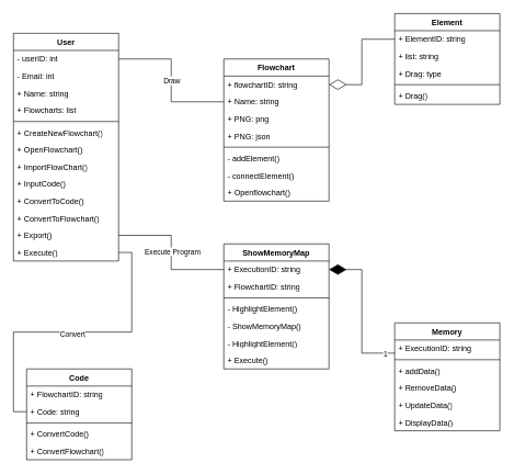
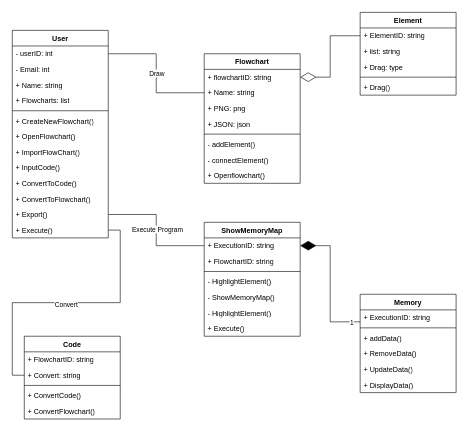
- <mxCell id="41" value="+ PNG: json" style="text;strokeColor=none;fillColor=none;align=left;verticalAlign=top;spacingLeft=4;spacingRight=4;overflow=hidden;rotatable=0;points=[[0,0.5],[1,0.5]];portConstraint=eastwest;whiteSpace=wrap;html=1;" vertex="1" parent="37"><mxGeometry y="104" width="160" height="26" as="geometry" /></mxCell>
+ <mxCell id="41" value="+ JSON: json" style="text;strokeColor=none;fillColor=none;align=left;verticalAlign=top;spacingLeft=4;spacingRight=4;overflow=hidden;rotatable=0;points=[[0,0.5],[1,0.5]];portConstraint=eastwest;whiteSpace=wrap;html=1;" vertex="1" parent="37"><mxGeometry y="104" width="160" height="26" as="geometry" /></mxCell>
- <mxCell id="55" value="+ Code: string" style="text;strokeColor=none;fillColor=none;align=left;verticalAlign=top;spacingLeft=4;spacingRight=4;overflow=hidden;rotatable=0;points=[[0,0.5],[1,0.5]];portConstraint=eastwest;whiteSpace=wrap;html=1;" vertex="1" parent="53"><mxGeometry y="52" width="160" height="26" as="geometry" /></mxCell>
+ <mxCell id="55" value="+ Convert: string" style="text;strokeColor=none;fillColor=none;align=left;verticalAlign=top;spacingLeft=4;spacingRight=4;overflow=hidden;rotatable=0;points=[[0,0.5],[1,0.5]];portConstraint=eastwest;whiteSpace=wrap;html=1;" vertex="1" parent="53"><mxGeometry y="52" width="160" height="26" as="geometry" /></mxCell>
